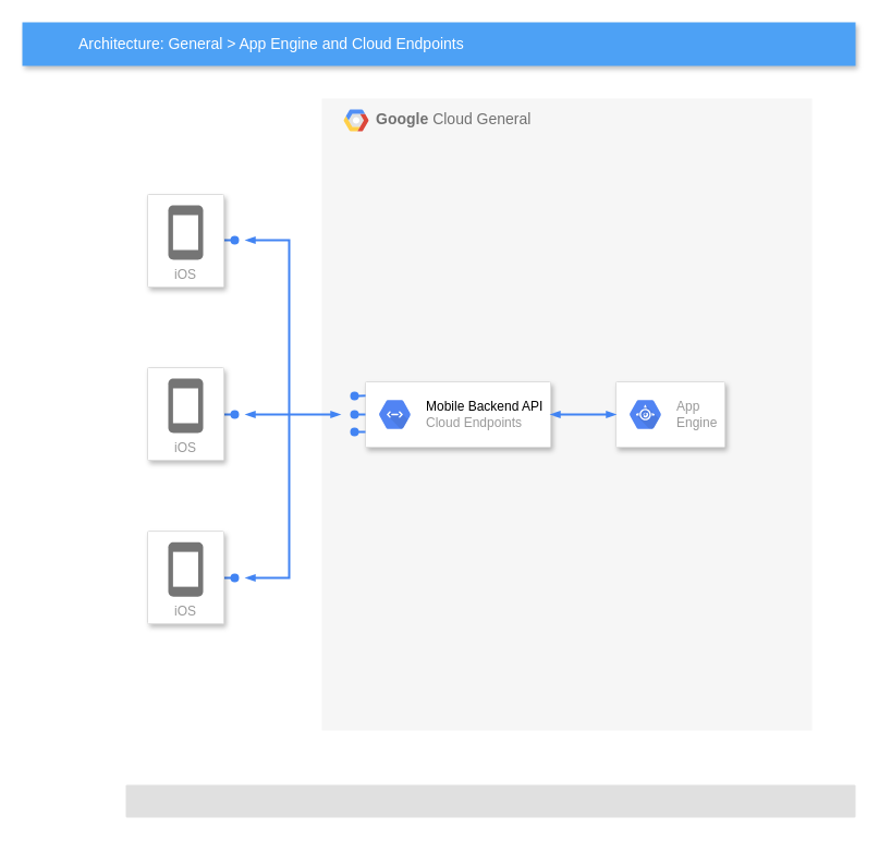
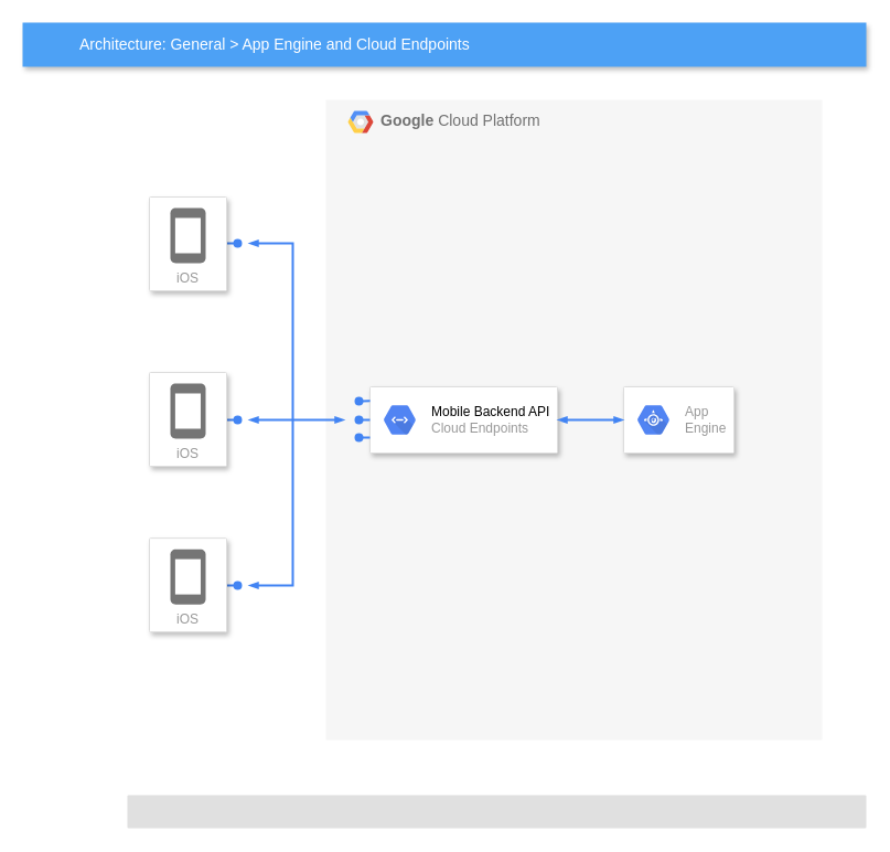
- <mxCell id="2" value="&lt;b&gt;Google &lt;/b&gt;Cloud General" style="fillColor=#F6F6F6;strokeColor=none;shadow=0;gradientColor=none;fontSize=14;align=left;spacing=10;fontColor=#717171;9E9E9E;verticalAlign=top;spacingTop=-4;fontStyle=0;spacingLeft=40;html=1;" parent="1" vertex="1"><mxGeometry x="295" y="90" width="450" height="580" as="geometry" /></mxCell>
+ <mxCell id="2" value="&lt;b&gt;Google &lt;/b&gt;Cloud Platform" style="fillColor=#F6F6F6;strokeColor=none;shadow=0;gradientColor=none;fontSize=14;align=left;spacing=10;fontColor=#717171;9E9E9E;verticalAlign=top;spacingTop=-4;fontStyle=0;spacingLeft=40;html=1;" parent="1" vertex="1"><mxGeometry x="295" y="90" width="450" height="580" as="geometry" /></mxCell>
